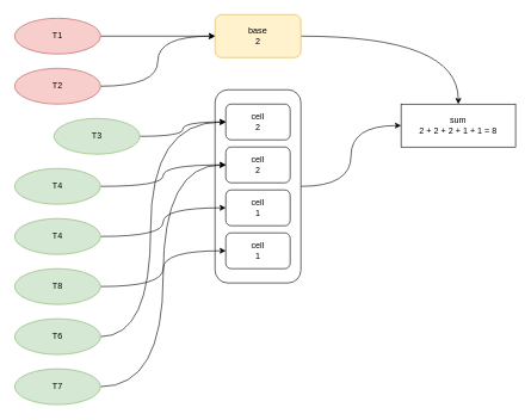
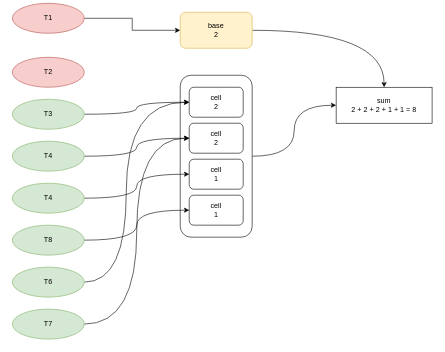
- <mxCell id="3" value="T1" style="ellipse;whiteSpace=wrap;html=1;fillColor=#f8cecc;strokeColor=#b85450;" vertex="1" parent="1"><mxGeometry x="20" y="25" width="120" height="50" as="geometry" /></mxCell>
+ <mxCell id="3" value="T1" style="ellipse;whiteSpace=wrap;html=1;fillColor=#f8cecc;strokeColor=#b85450;" vertex="1" parent="1"><mxGeometry x="20" y="5" width="120" height="50" as="geometry" /></mxCell>
- <mxCell id="4" style="edgeStyle=orthogonalEdgeStyle;rounded=0;orthogonalLoop=1;jettySize=auto;html=1;entryX=0;entryY=0.5;entryDx=0;entryDy=0;curved=1;" edge="1" parent="1" source="5" target="7"><mxGeometry relative="1" as="geometry" /></mxCell>
- <mxCell id="15" value="T3" style="ellipse;whiteSpace=wrap;html=1;fillColor=#d5e8d4;strokeColor=#82b366;" vertex="1" parent="1"><mxGeometry x="75" y="165" width="120" height="50" as="geometry" /></mxCell>
+ <mxCell id="15" value="T3" style="ellipse;whiteSpace=wrap;html=1;fillColor=#d5e8d4;strokeColor=#82b366;" vertex="1" parent="1"><mxGeometry x="20" y="165" width="120" height="50" as="geometry" /></mxCell>
